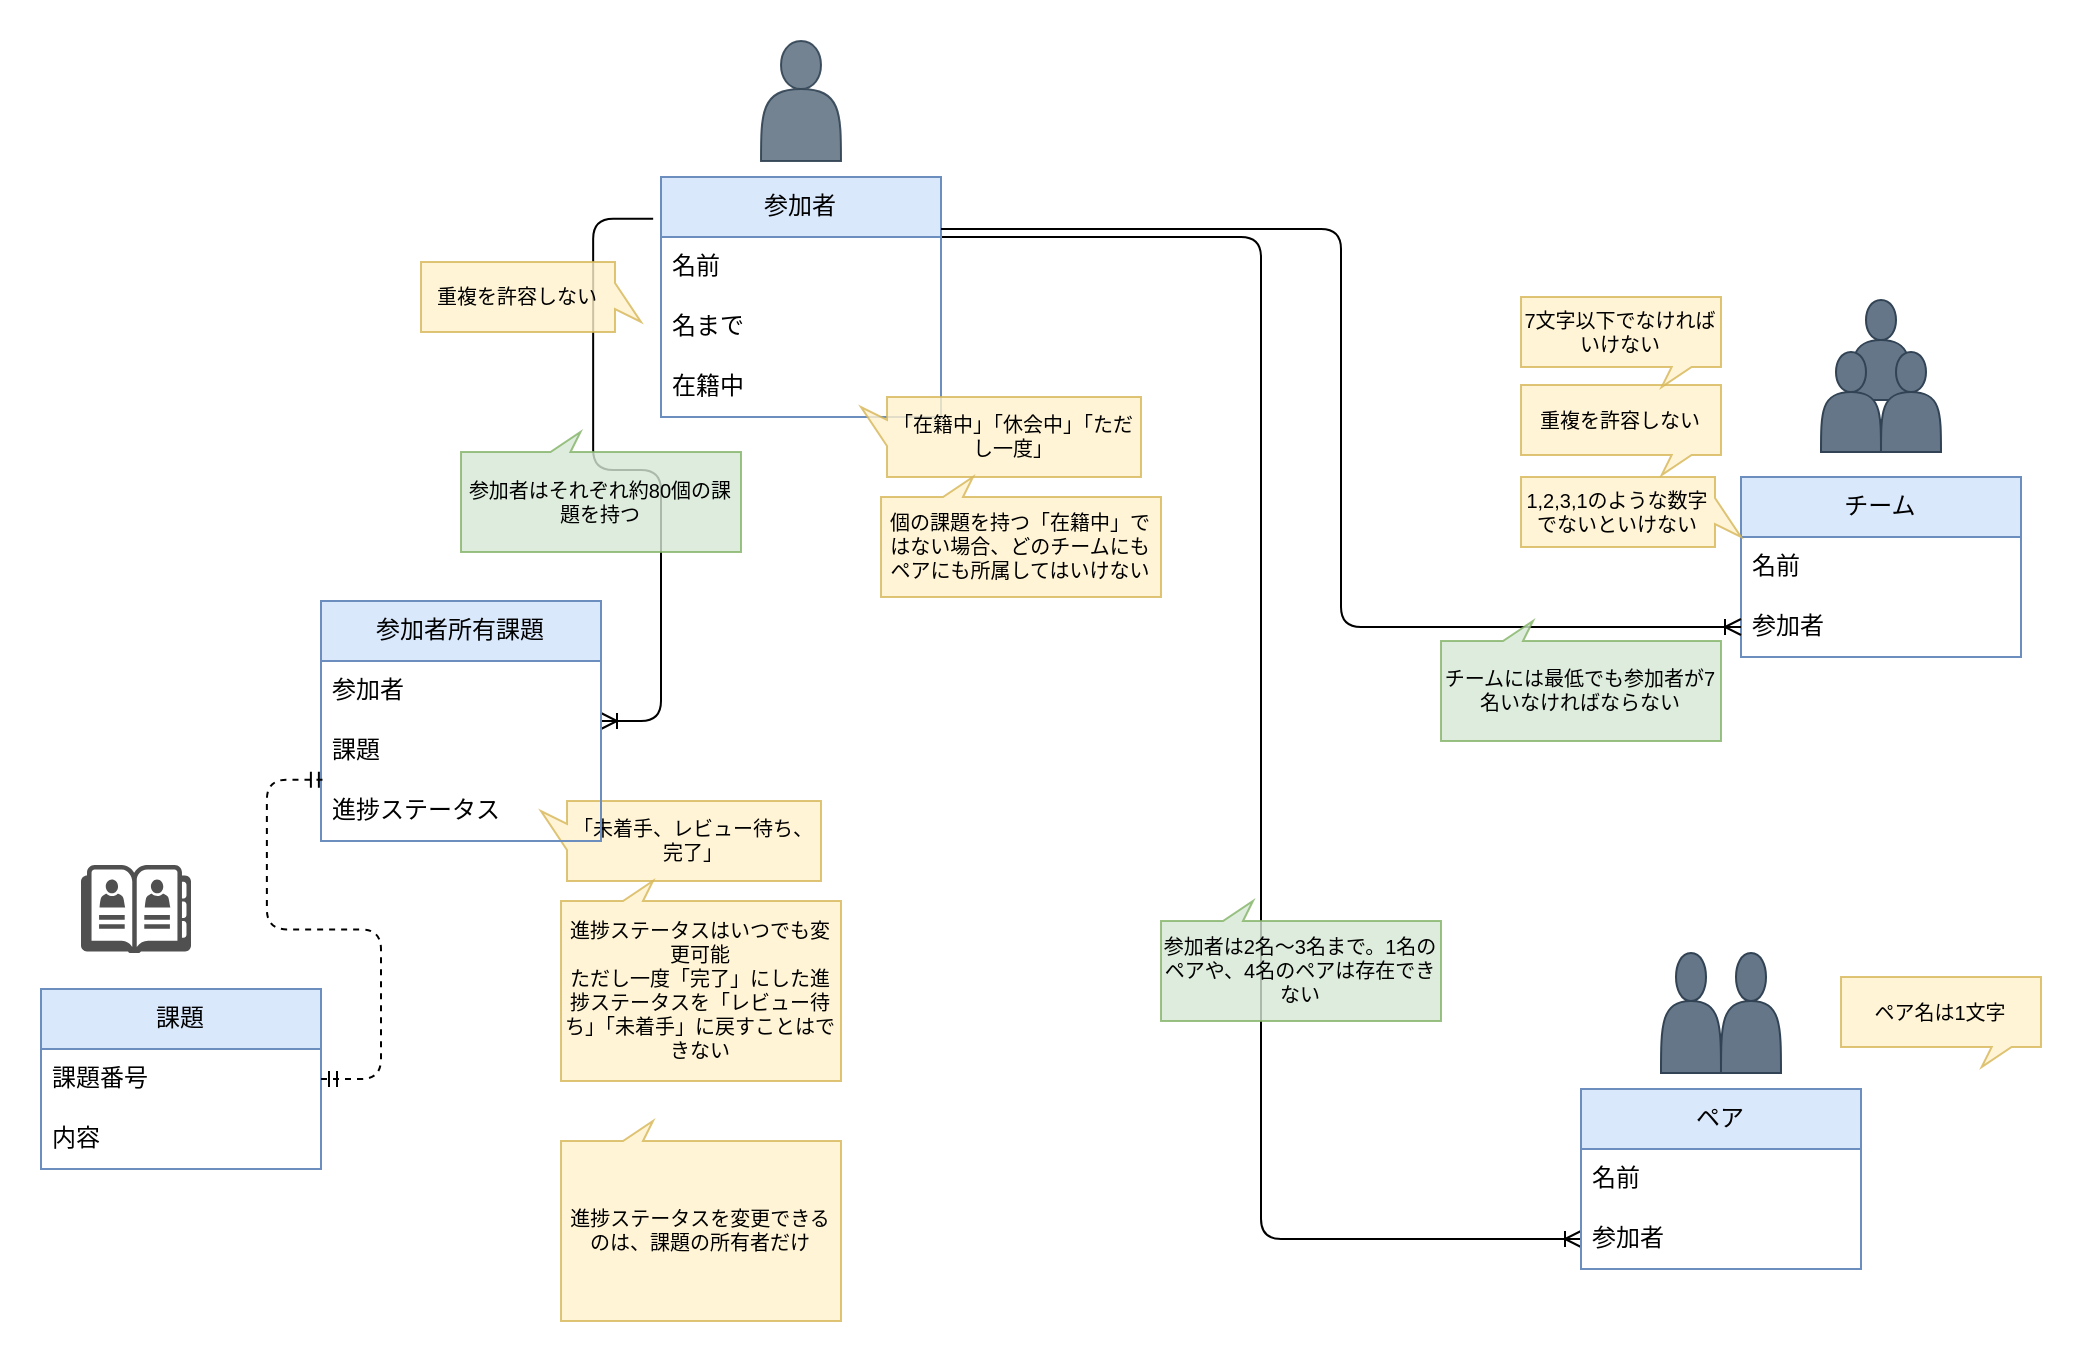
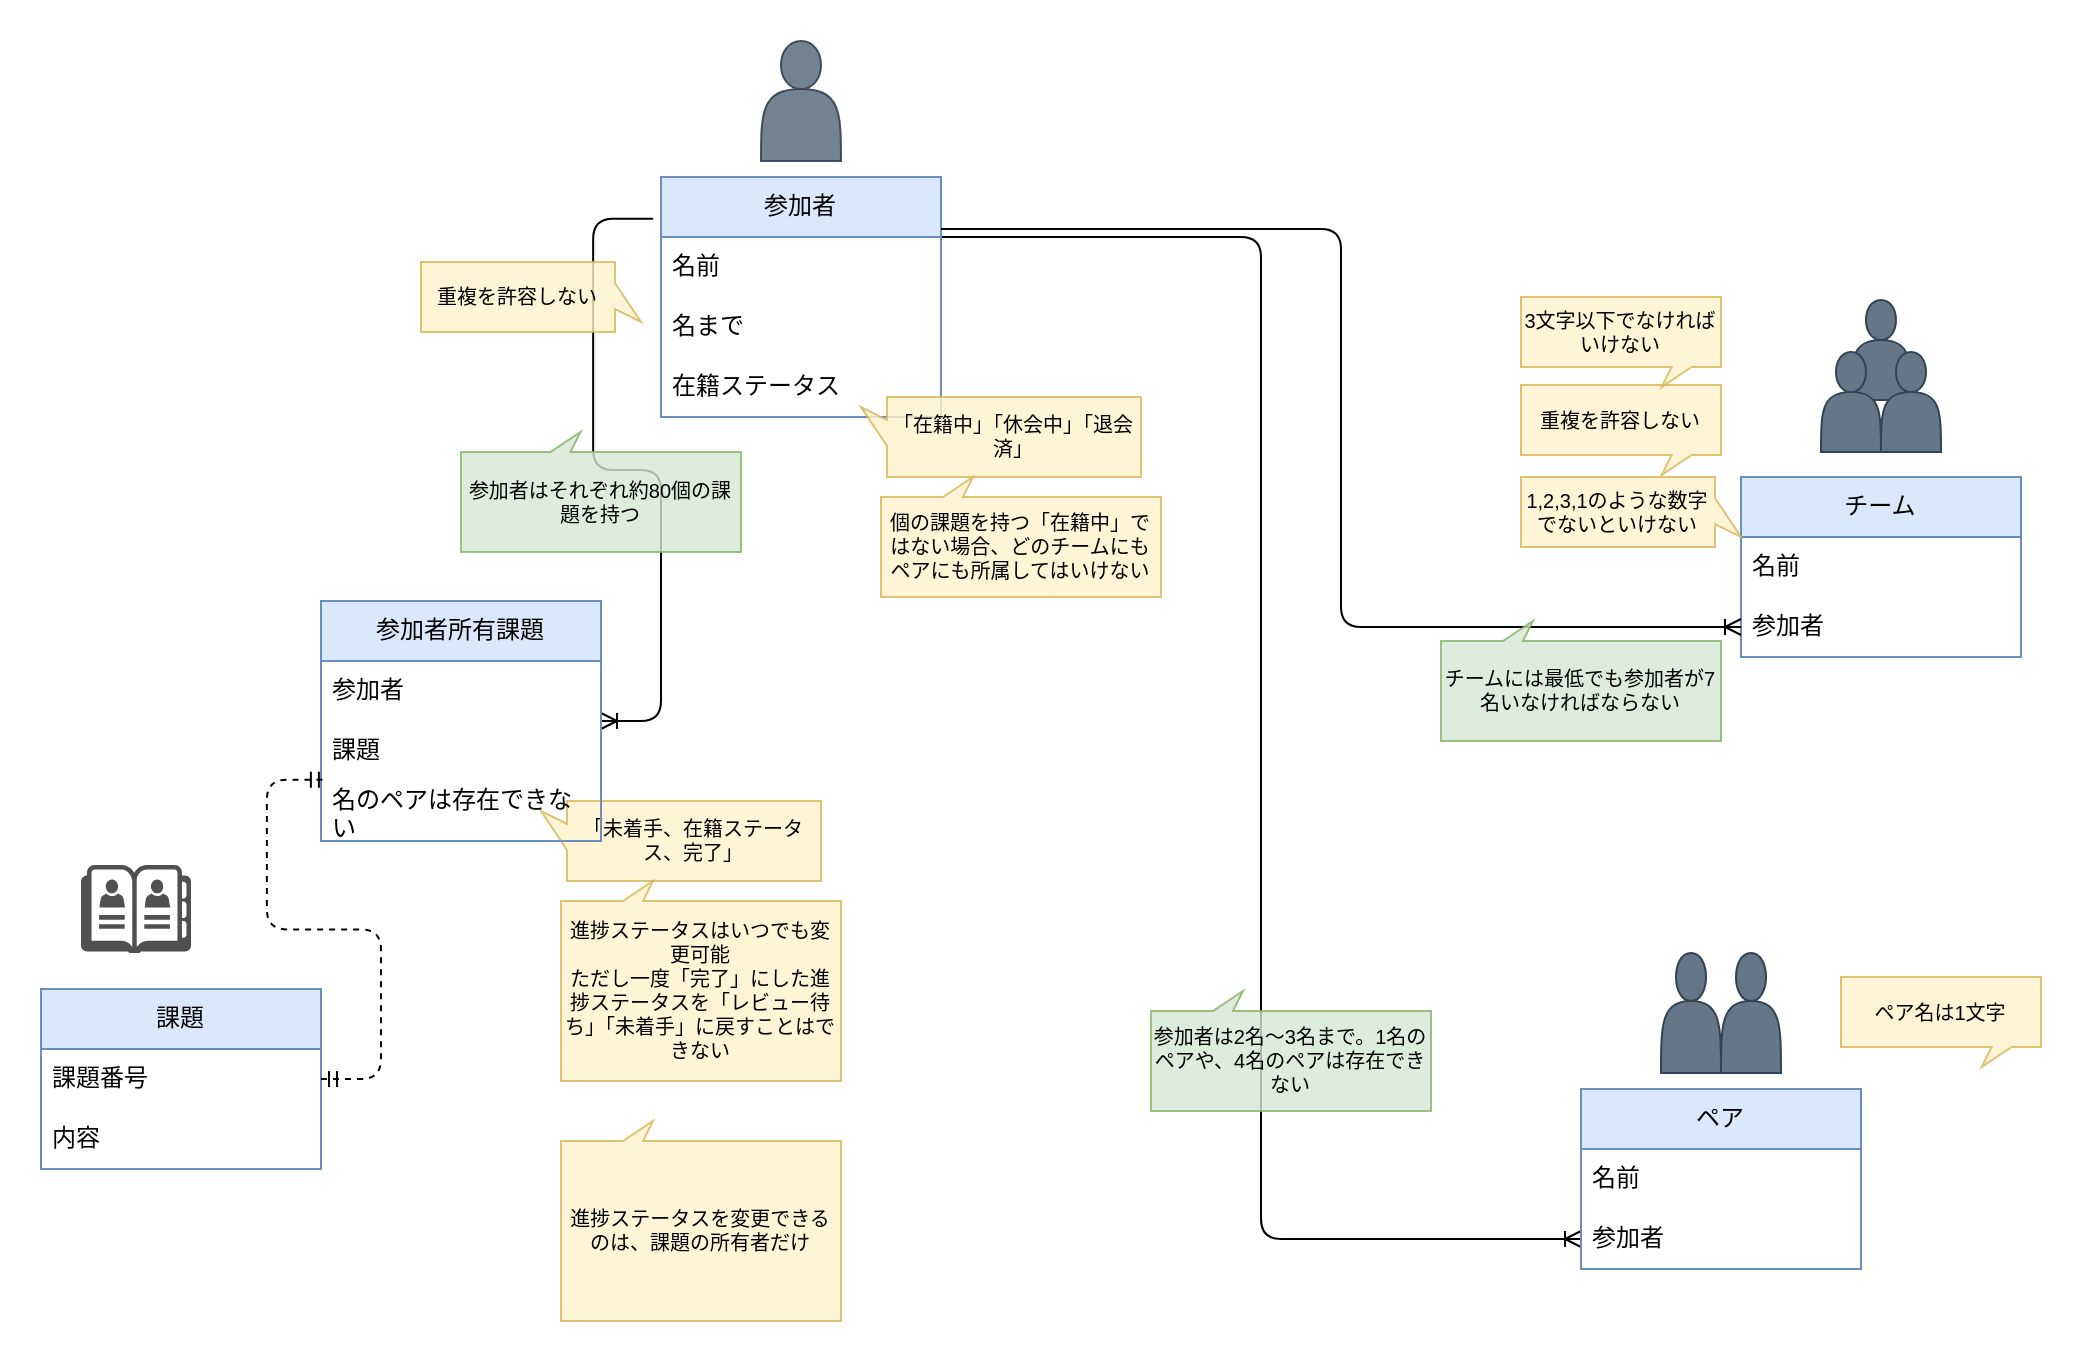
- <mxCell id="17" value="7文字以下でなければいけない" style="whiteSpace=wrap;html=1;shape=mxgraph.basic.rectCallout;dx=80.33;dy=10;boundedLbl=1;direction=east;fillColor=#fff2cc;strokeColor=#d6b656;fontSize=10;fillStyle=auto;fontColor=#000000;opacity=80;" parent="1" vertex="1"><mxGeometry x="760" y="148" width="100" height="45" as="geometry" /></mxCell>
+ <mxCell id="17" value="3文字以下でなければいけない" style="whiteSpace=wrap;html=1;shape=mxgraph.basic.rectCallout;dx=80.33;dy=10;boundedLbl=1;direction=east;fillColor=#fff2cc;strokeColor=#d6b656;fontSize=10;fillStyle=auto;fontColor=#000000;opacity=80;" parent="1" vertex="1"><mxGeometry x="760" y="148" width="100" height="45" as="geometry" /></mxCell>
- <mxCell id="8" value="在籍中" style="text;strokeColor=none;fillColor=none;align=left;verticalAlign=middle;spacingLeft=4;spacingRight=4;overflow=hidden;points=[[0,0.5],[1,0.5]];portConstraint=eastwest;rotatable=0;whiteSpace=wrap;html=1;" parent="5" vertex="1"><mxGeometry y="90" width="140" height="30" as="geometry" /></mxCell>
+ <mxCell id="8" value="在籍ステータス" style="text;strokeColor=none;fillColor=none;align=left;verticalAlign=middle;spacingLeft=4;spacingRight=4;overflow=hidden;points=[[0,0.5],[1,0.5]];portConstraint=eastwest;rotatable=0;whiteSpace=wrap;html=1;" parent="5" vertex="1"><mxGeometry y="90" width="140" height="30" as="geometry" /></mxCell>
- <mxCell id="9" value="「在籍中」「休会中」「ただし一度」" style="whiteSpace=wrap;html=1;shape=mxgraph.basic.rectCallout;dx=18;dy=13;boundedLbl=1;direction=south;fillColor=#fff2cc;strokeColor=#d6b656;fontSize=10;fillStyle=auto;fontColor=#000000;opacity=80;" parent="1" vertex="1"><mxGeometry x="430" y="198" width="140" height="40" as="geometry" /></mxCell>
+ <mxCell id="9" value="「在籍中」「休会中」「退会済」" style="whiteSpace=wrap;html=1;shape=mxgraph.basic.rectCallout;dx=18;dy=13;boundedLbl=1;direction=south;fillColor=#fff2cc;strokeColor=#d6b656;fontSize=10;fillStyle=auto;fontColor=#000000;opacity=80;" parent="1" vertex="1"><mxGeometry x="430" y="198" width="140" height="40" as="geometry" /></mxCell>
- <mxCell id="39" value="進捗ステータス" style="text;strokeColor=none;fillColor=none;align=left;verticalAlign=middle;spacingLeft=4;spacingRight=4;overflow=hidden;points=[[0,0.5],[1,0.5]];portConstraint=eastwest;rotatable=0;whiteSpace=wrap;html=1;" parent="36" vertex="1"><mxGeometry y="90" width="140" height="30" as="geometry" /></mxCell>
+ <mxCell id="39" value="名のペアは存在できない" style="text;strokeColor=none;fillColor=none;align=left;verticalAlign=middle;spacingLeft=4;spacingRight=4;overflow=hidden;points=[[0,0.5],[1,0.5]];portConstraint=eastwest;rotatable=0;whiteSpace=wrap;html=1;" parent="36" vertex="1"><mxGeometry y="90" width="140" height="30" as="geometry" /></mxCell>
- <mxCell id="33" value="「未着手、レビュー待ち、完了」" style="whiteSpace=wrap;html=1;shape=mxgraph.basic.rectCallout;dx=18;dy=13;boundedLbl=1;direction=south;fillColor=#fff2cc;strokeColor=#d6b656;fontSize=10;fillStyle=auto;fontColor=#000000;opacity=80;" parent="1" vertex="1"><mxGeometry x="270" y="400" width="140" height="40" as="geometry" /></mxCell>
+ <mxCell id="33" value="「未着手、在籍ステータス、完了」" style="whiteSpace=wrap;html=1;shape=mxgraph.basic.rectCallout;dx=18;dy=13;boundedLbl=1;direction=south;fillColor=#fff2cc;strokeColor=#d6b656;fontSize=10;fillStyle=auto;fontColor=#000000;opacity=80;" parent="1" vertex="1"><mxGeometry x="270" y="400" width="140" height="40" as="geometry" /></mxCell>
- <mxCell id="24" value="&lt;div style=&quot;font-size: 10px;&quot;&gt;参加者は2名〜3名まで。1名のペアや、4名のペアは存在できない&lt;/div&gt;" style="whiteSpace=wrap;html=1;shape=mxgraph.basic.rectCallout;dx=104;dy=10;boundedLbl=1;direction=west;fillColor=#d5e8d4;strokeColor=#82b366;fontSize=10;fillStyle=auto;connectable=1;allowArrows=1;opacity=80;" parent="1" vertex="1"><mxGeometry x="580" y="450" width="140" height="60" as="geometry" /></mxCell>
+ <mxCell id="24" value="&lt;div style=&quot;font-size: 10px;&quot;&gt;参加者は2名〜3名まで。1名のペアや、4名のペアは存在できない&lt;/div&gt;" style="whiteSpace=wrap;html=1;shape=mxgraph.basic.rectCallout;dx=104;dy=10;boundedLbl=1;direction=west;fillColor=#d5e8d4;strokeColor=#82b366;fontSize=10;fillStyle=auto;connectable=1;allowArrows=1;opacity=80;" parent="1" vertex="1"><mxGeometry x="575" y="495" width="140" height="60" as="geometry" /></mxCell>
